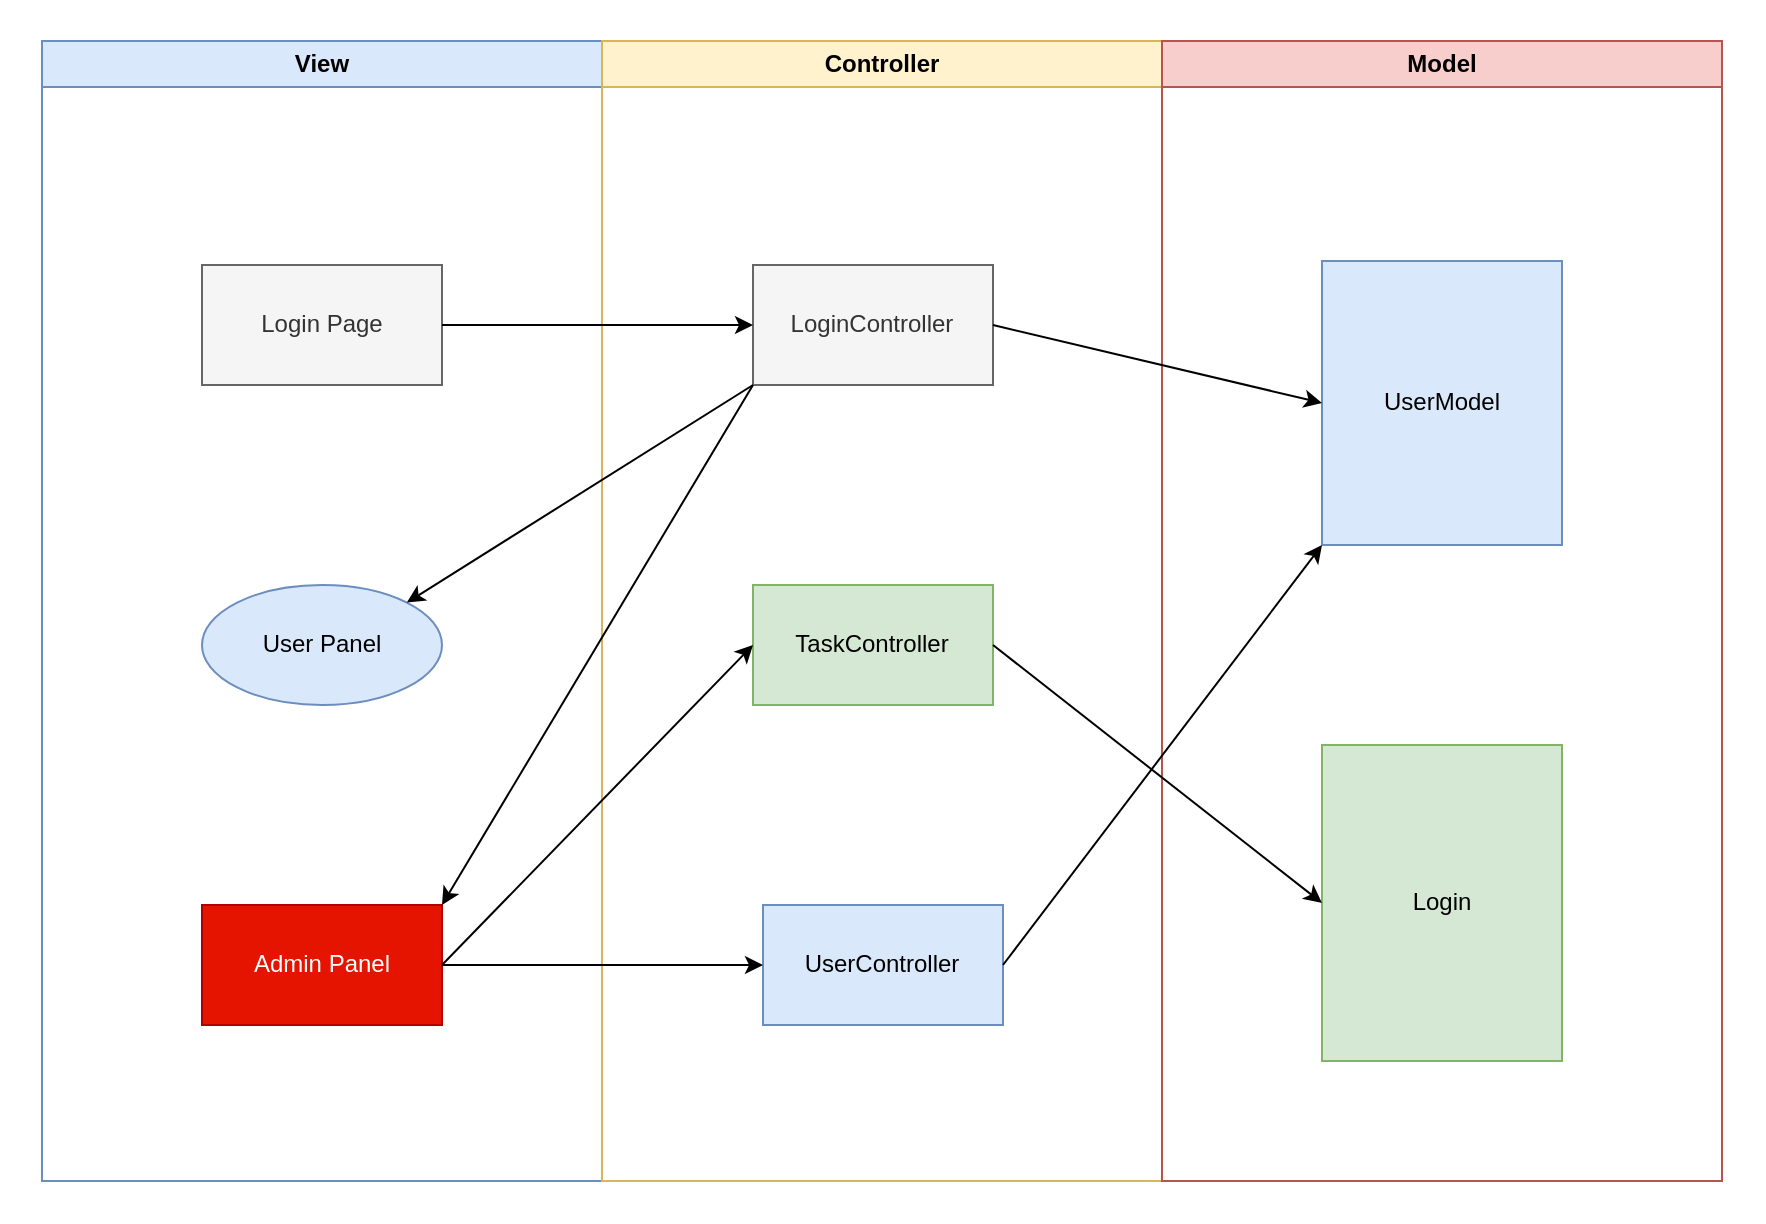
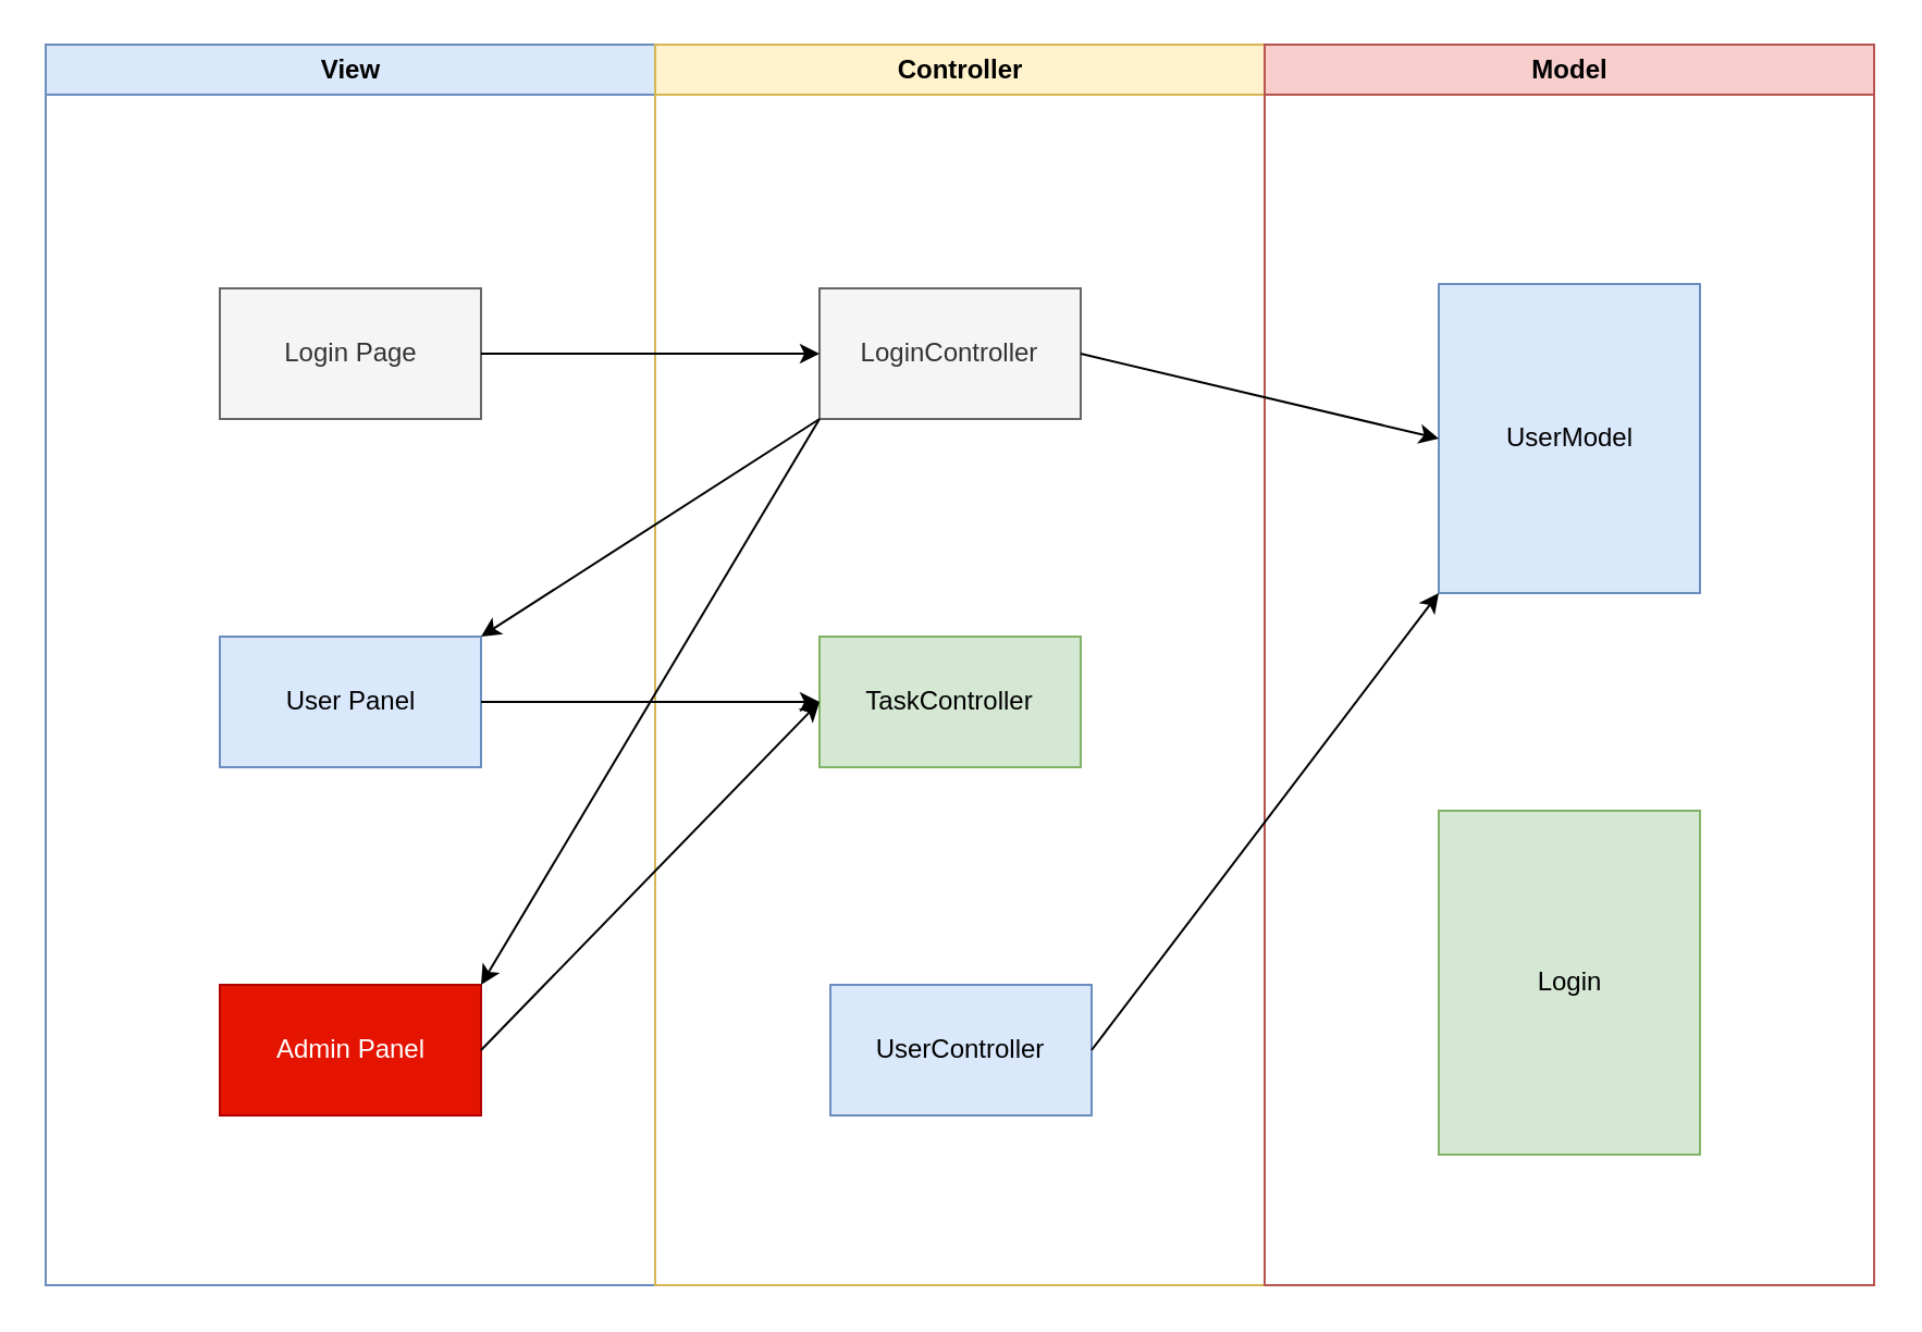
- <mxCell id="5" value="User Panel" style="ellipse;whiteSpace=wrap;html=1;fillColor=#dae8fc;strokeColor=#6c8ebf;" vertex="1" parent="2"><mxGeometry x="80" y="272" width="120" height="60" as="geometry" /></mxCell>
+ <mxCell id="5" value="User Panel" style="rounded=0;whiteSpace=wrap;html=1;fillColor=#dae8fc;strokeColor=#6c8ebf;" vertex="1" parent="2"><mxGeometry x="80" y="272" width="120" height="60" as="geometry" /></mxCell>
+ <mxCell id="17" value="" style="endArrow=classic;html=1;rounded=0;exitX=1;exitY=0.5;exitDx=0;exitDy=0;entryX=0;entryY=0.5;entryDx=0;entryDy=0;" edge="1" parent="1" source="5" target="8"><mxGeometry width="50" height="50" relative="1" as="geometry"><mxPoint x="416" y="312" as="sourcePoint" /><mxPoint x="466" y="262" as="targetPoint" /></mxGeometry></mxCell>
- <mxCell id="21" value="" style="endArrow=classic;html=1;rounded=0;exitX=1;exitY=0.5;exitDx=0;exitDy=0;entryX=0;entryY=0.5;entryDx=0;entryDy=0;" edge="1" parent="1" source="8" target="12"><mxGeometry width="50" height="50" relative="1" as="geometry"><mxPoint x="416" y="312" as="sourcePoint" /><mxPoint x="466" y="262" as="targetPoint" /></mxGeometry></mxCell>
- <mxCell id="18" value="" style="endArrow=classic;html=1;rounded=0;exitX=1;exitY=0.5;exitDx=0;exitDy=0;entryX=0;entryY=0.5;entryDx=0;entryDy=0;" edge="1" parent="1" source="3" target="9"><mxGeometry width="50" height="50" relative="1" as="geometry"><mxPoint x="416" y="312" as="sourcePoint" /><mxPoint x="466" y="262" as="targetPoint" /></mxGeometry></mxCell>
